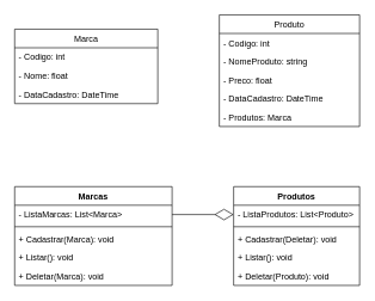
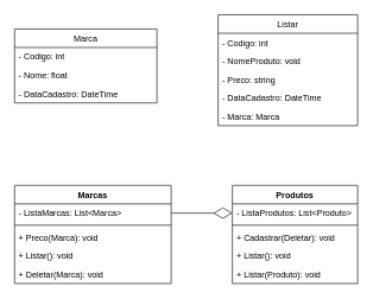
- <mxCell id="18" value="Produto" style="swimlane;fontStyle=0;childLayout=stackLayout;horizontal=1;startSize=26;fillColor=none;horizontalStack=0;resizeParent=1;resizeParentMax=0;resizeLast=0;collapsible=1;marginBottom=0;" vertex="1" parent="1"><mxGeometry x="306" y="20" width="196" height="156" as="geometry" /></mxCell>
+ <mxCell id="18" value="Listar" style="swimlane;fontStyle=0;childLayout=stackLayout;horizontal=1;startSize=26;fillColor=none;horizontalStack=0;resizeParent=1;resizeParentMax=0;resizeLast=0;collapsible=1;marginBottom=0;" vertex="1" parent="1"><mxGeometry x="306" y="20" width="196" height="156" as="geometry" /></mxCell>
- <mxCell id="20" value="- NomeProduto: string" style="text;strokeColor=none;fillColor=none;align=left;verticalAlign=top;spacingLeft=4;spacingRight=4;overflow=hidden;rotatable=0;points=[[0,0.5],[1,0.5]];portConstraint=eastwest;" vertex="1" parent="18"><mxGeometry y="52" width="196" height="26" as="geometry" /></mxCell>
+ <mxCell id="20" value="- NomeProduto: void" style="text;strokeColor=none;fillColor=none;align=left;verticalAlign=top;spacingLeft=4;spacingRight=4;overflow=hidden;rotatable=0;points=[[0,0.5],[1,0.5]];portConstraint=eastwest;" vertex="1" parent="18"><mxGeometry y="52" width="196" height="26" as="geometry" /></mxCell>
- <mxCell id="21" value="- Preco: float" style="text;strokeColor=none;fillColor=none;align=left;verticalAlign=top;spacingLeft=4;spacingRight=4;overflow=hidden;rotatable=0;points=[[0,0.5],[1,0.5]];portConstraint=eastwest;" vertex="1" parent="18"><mxGeometry y="78" width="196" height="26" as="geometry" /></mxCell>
+ <mxCell id="21" value="- Preco: string" style="text;strokeColor=none;fillColor=none;align=left;verticalAlign=top;spacingLeft=4;spacingRight=4;overflow=hidden;rotatable=0;points=[[0,0.5],[1,0.5]];portConstraint=eastwest;" vertex="1" parent="18"><mxGeometry y="78" width="196" height="26" as="geometry" /></mxCell>
- <mxCell id="23" value="- Produtos: Marca" style="text;strokeColor=none;fillColor=none;align=left;verticalAlign=top;spacingLeft=4;spacingRight=4;overflow=hidden;rotatable=0;points=[[0,0.5],[1,0.5]];portConstraint=eastwest;" vertex="1" parent="18"><mxGeometry y="130" width="196" height="26" as="geometry" /></mxCell>
+ <mxCell id="23" value="- Marca: Marca" style="text;strokeColor=none;fillColor=none;align=left;verticalAlign=top;spacingLeft=4;spacingRight=4;overflow=hidden;rotatable=0;points=[[0,0.5],[1,0.5]];portConstraint=eastwest;" vertex="1" parent="18"><mxGeometry y="130" width="196" height="26" as="geometry" /></mxCell>
- <mxCell id="5" value="+ Cadastrar(Marca): void" style="text;strokeColor=none;fillColor=none;align=left;verticalAlign=top;spacingLeft=4;spacingRight=4;overflow=hidden;rotatable=0;points=[[0,0.5],[1,0.5]];portConstraint=eastwest;" vertex="1" parent="2"><mxGeometry y="60" width="220" height="26" as="geometry" /></mxCell>
+ <mxCell id="5" value="+ Preco(Marca): void" style="text;strokeColor=none;fillColor=none;align=left;verticalAlign=top;spacingLeft=4;spacingRight=4;overflow=hidden;rotatable=0;points=[[0,0.5],[1,0.5]];portConstraint=eastwest;" vertex="1" parent="2"><mxGeometry y="60" width="220" height="26" as="geometry" /></mxCell>
- <mxCell id="13" value="+ Deletar(Produto): void" style="text;strokeColor=none;fillColor=none;align=left;verticalAlign=top;spacingLeft=4;spacingRight=4;overflow=hidden;rotatable=0;points=[[0,0.5],[1,0.5]];portConstraint=eastwest;" vertex="1" parent="8"><mxGeometry y="112" width="176" height="26" as="geometry" /></mxCell>
+ <mxCell id="13" value="+ Listar(Produto): void" style="text;strokeColor=none;fillColor=none;align=left;verticalAlign=top;spacingLeft=4;spacingRight=4;overflow=hidden;rotatable=0;points=[[0,0.5],[1,0.5]];portConstraint=eastwest;" vertex="1" parent="8"><mxGeometry y="112" width="176" height="26" as="geometry" /></mxCell>
